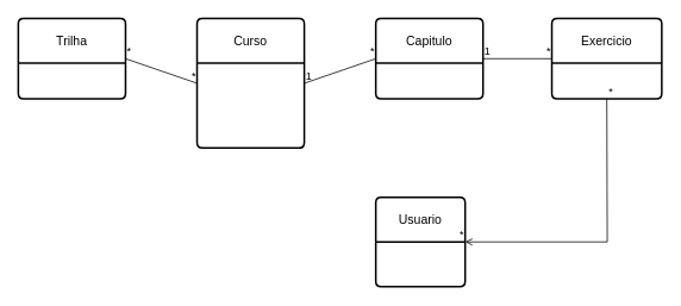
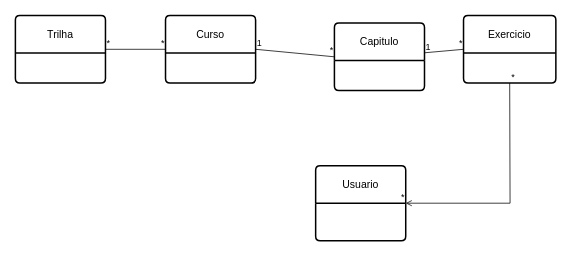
- <mxCell id="3" value="Capitulo" style="swimlane;childLayout=stackLayout;horizontal=1;startSize=50;horizontalStack=0;rounded=1;fontSize=14;fontStyle=0;strokeWidth=2;resizeParent=0;resizeLast=1;shadow=0;dashed=0;align=center;arcSize=4;whiteSpace=wrap;html=1;" vertex="1" parent="1"><mxGeometry x="420" y="20" width="120" height="90" as="geometry" /></mxCell>
+ <mxCell id="3" value="Capitulo" style="swimlane;childLayout=stackLayout;horizontal=1;startSize=50;horizontalStack=0;rounded=1;fontSize=14;fontStyle=0;strokeWidth=2;resizeParent=0;resizeLast=1;shadow=0;dashed=0;align=center;arcSize=4;whiteSpace=wrap;html=1;" vertex="1" parent="1"><mxGeometry x="445" y="30" width="120" height="90" as="geometry" /></mxCell>
- <mxCell id="5" value="Curso" style="swimlane;childLayout=stackLayout;horizontal=1;startSize=50;horizontalStack=0;rounded=1;fontSize=14;fontStyle=0;strokeWidth=2;resizeParent=0;resizeLast=1;shadow=0;dashed=0;align=center;arcSize=4;whiteSpace=wrap;html=1;" vertex="1" parent="1"><mxGeometry x="220" y="20" width="120" height="145" as="geometry" /></mxCell>
+ <mxCell id="5" value="Curso" style="swimlane;childLayout=stackLayout;horizontal=1;startSize=50;horizontalStack=0;rounded=1;fontSize=14;fontStyle=0;strokeWidth=2;resizeParent=0;resizeLast=1;shadow=0;dashed=0;align=center;arcSize=4;whiteSpace=wrap;html=1;" vertex="1" parent="1"><mxGeometry x="220" y="20" width="120" height="90" as="geometry" /></mxCell>
- <mxCell id="4" value="Usuario" style="swimlane;childLayout=stackLayout;horizontal=1;startSize=50;horizontalStack=0;rounded=1;fontSize=14;fontStyle=0;strokeWidth=2;resizeParent=0;resizeLast=1;shadow=0;dashed=0;align=center;arcSize=4;whiteSpace=wrap;html=1;" vertex="1" parent="1"><mxGeometry x="420" y="220" width="100" height="100" as="geometry" /></mxCell>
+ <mxCell id="4" value="Usuario" style="swimlane;childLayout=stackLayout;horizontal=1;startSize=50;horizontalStack=0;rounded=1;fontSize=14;fontStyle=0;strokeWidth=2;resizeParent=0;resizeLast=1;shadow=0;dashed=0;align=center;arcSize=4;whiteSpace=wrap;html=1;" vertex="1" parent="1"><mxGeometry x="420" y="220" width="120" height="100" as="geometry" /></mxCell>
